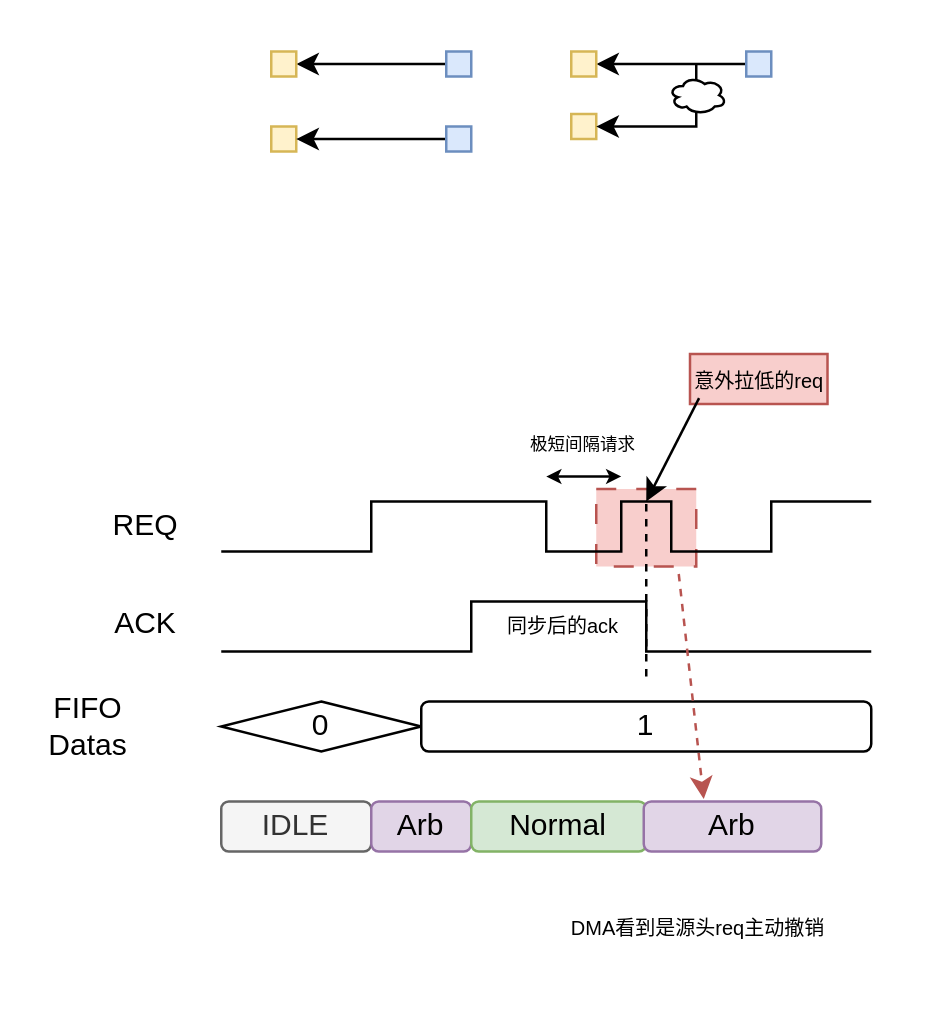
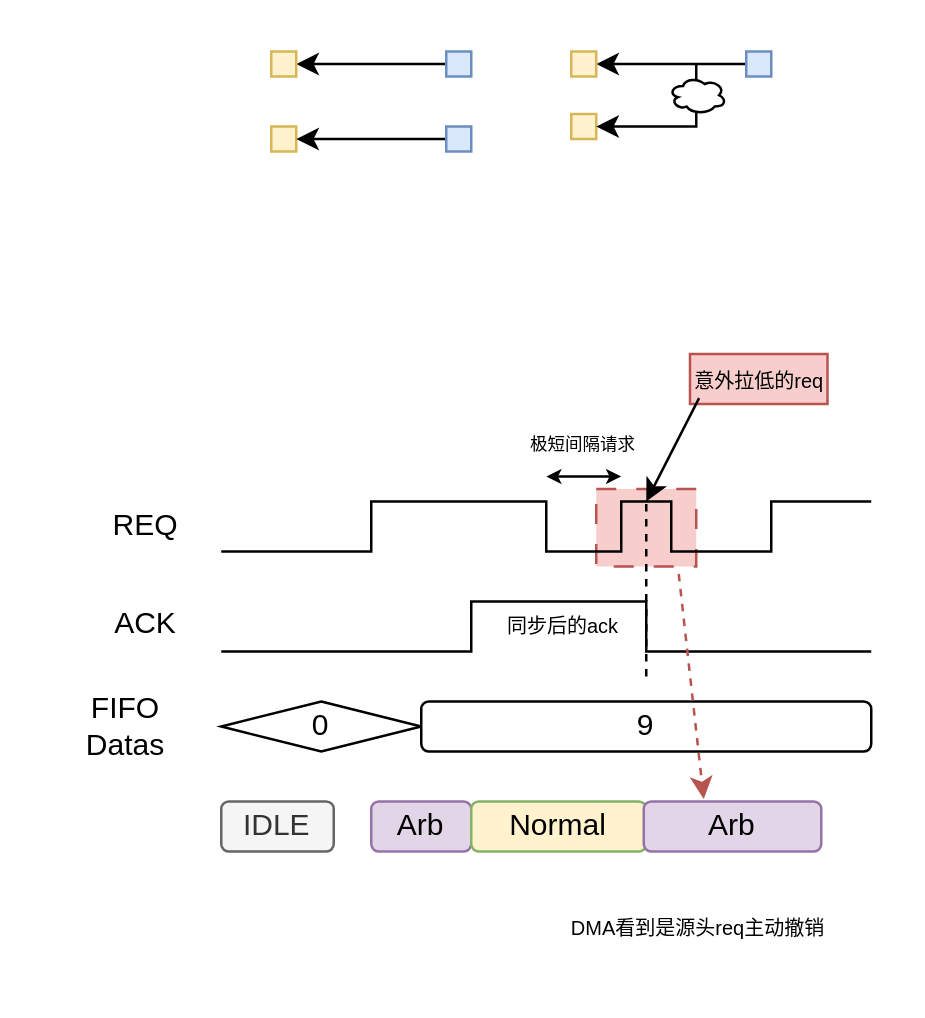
- <mxCell id="33" value="FIFO Datas" style="text;html=1;whiteSpace=wrap;strokeColor=none;fillColor=none;align=center;verticalAlign=middle;rounded=0;" vertex="1" parent="1"><mxGeometry x="5" y="275" width="60" height="30" as="geometry" /></mxCell>
+ <mxCell id="33" value="FIFO Datas" style="text;html=1;whiteSpace=wrap;strokeColor=none;fillColor=none;align=center;verticalAlign=middle;rounded=0;" vertex="1" parent="1"><mxGeometry x="20" y="275" width="60" height="30" as="geometry" /></mxCell>
- <mxCell id="18" value="1" style="rounded=1;whiteSpace=wrap;html=1;" vertex="1" parent="1"><mxGeometry x="168" y="280" width="180" height="20" as="geometry" /></mxCell>
+ <mxCell id="18" value="9" style="rounded=1;whiteSpace=wrap;html=1;" vertex="1" parent="1"><mxGeometry x="168" y="280" width="180" height="20" as="geometry" /></mxCell>
- <mxCell id="19" value="IDLE" style="rounded=1;whiteSpace=wrap;html=1;fillColor=#f5f5f5;fontColor=#333333;strokeColor=#666666;" vertex="1" parent="1"><mxGeometry x="88" y="320" width="60" height="20" as="geometry" /></mxCell>
+ <mxCell id="19" value="IDLE" style="rounded=1;whiteSpace=wrap;html=1;fillColor=#f5f5f5;fontColor=#333333;strokeColor=#666666;" vertex="1" parent="1"><mxGeometry x="88" y="320" width="45" height="20" as="geometry" /></mxCell>
- <mxCell id="21" value="&lt;div&gt;Normal&lt;/div&gt;" style="rounded=1;whiteSpace=wrap;html=1;fillColor=#d5e8d4;strokeColor=#82b366;" vertex="1" parent="1"><mxGeometry x="188" y="320" width="70" height="20" as="geometry" /></mxCell>
+ <mxCell id="21" value="&lt;div&gt;Normal&lt;/div&gt;" style="rounded=1;whiteSpace=wrap;html=1;fillColor=#fff2cc;strokeColor=#82b366;" vertex="1" parent="1"><mxGeometry x="188" y="320" width="70" height="20" as="geometry" /></mxCell>
